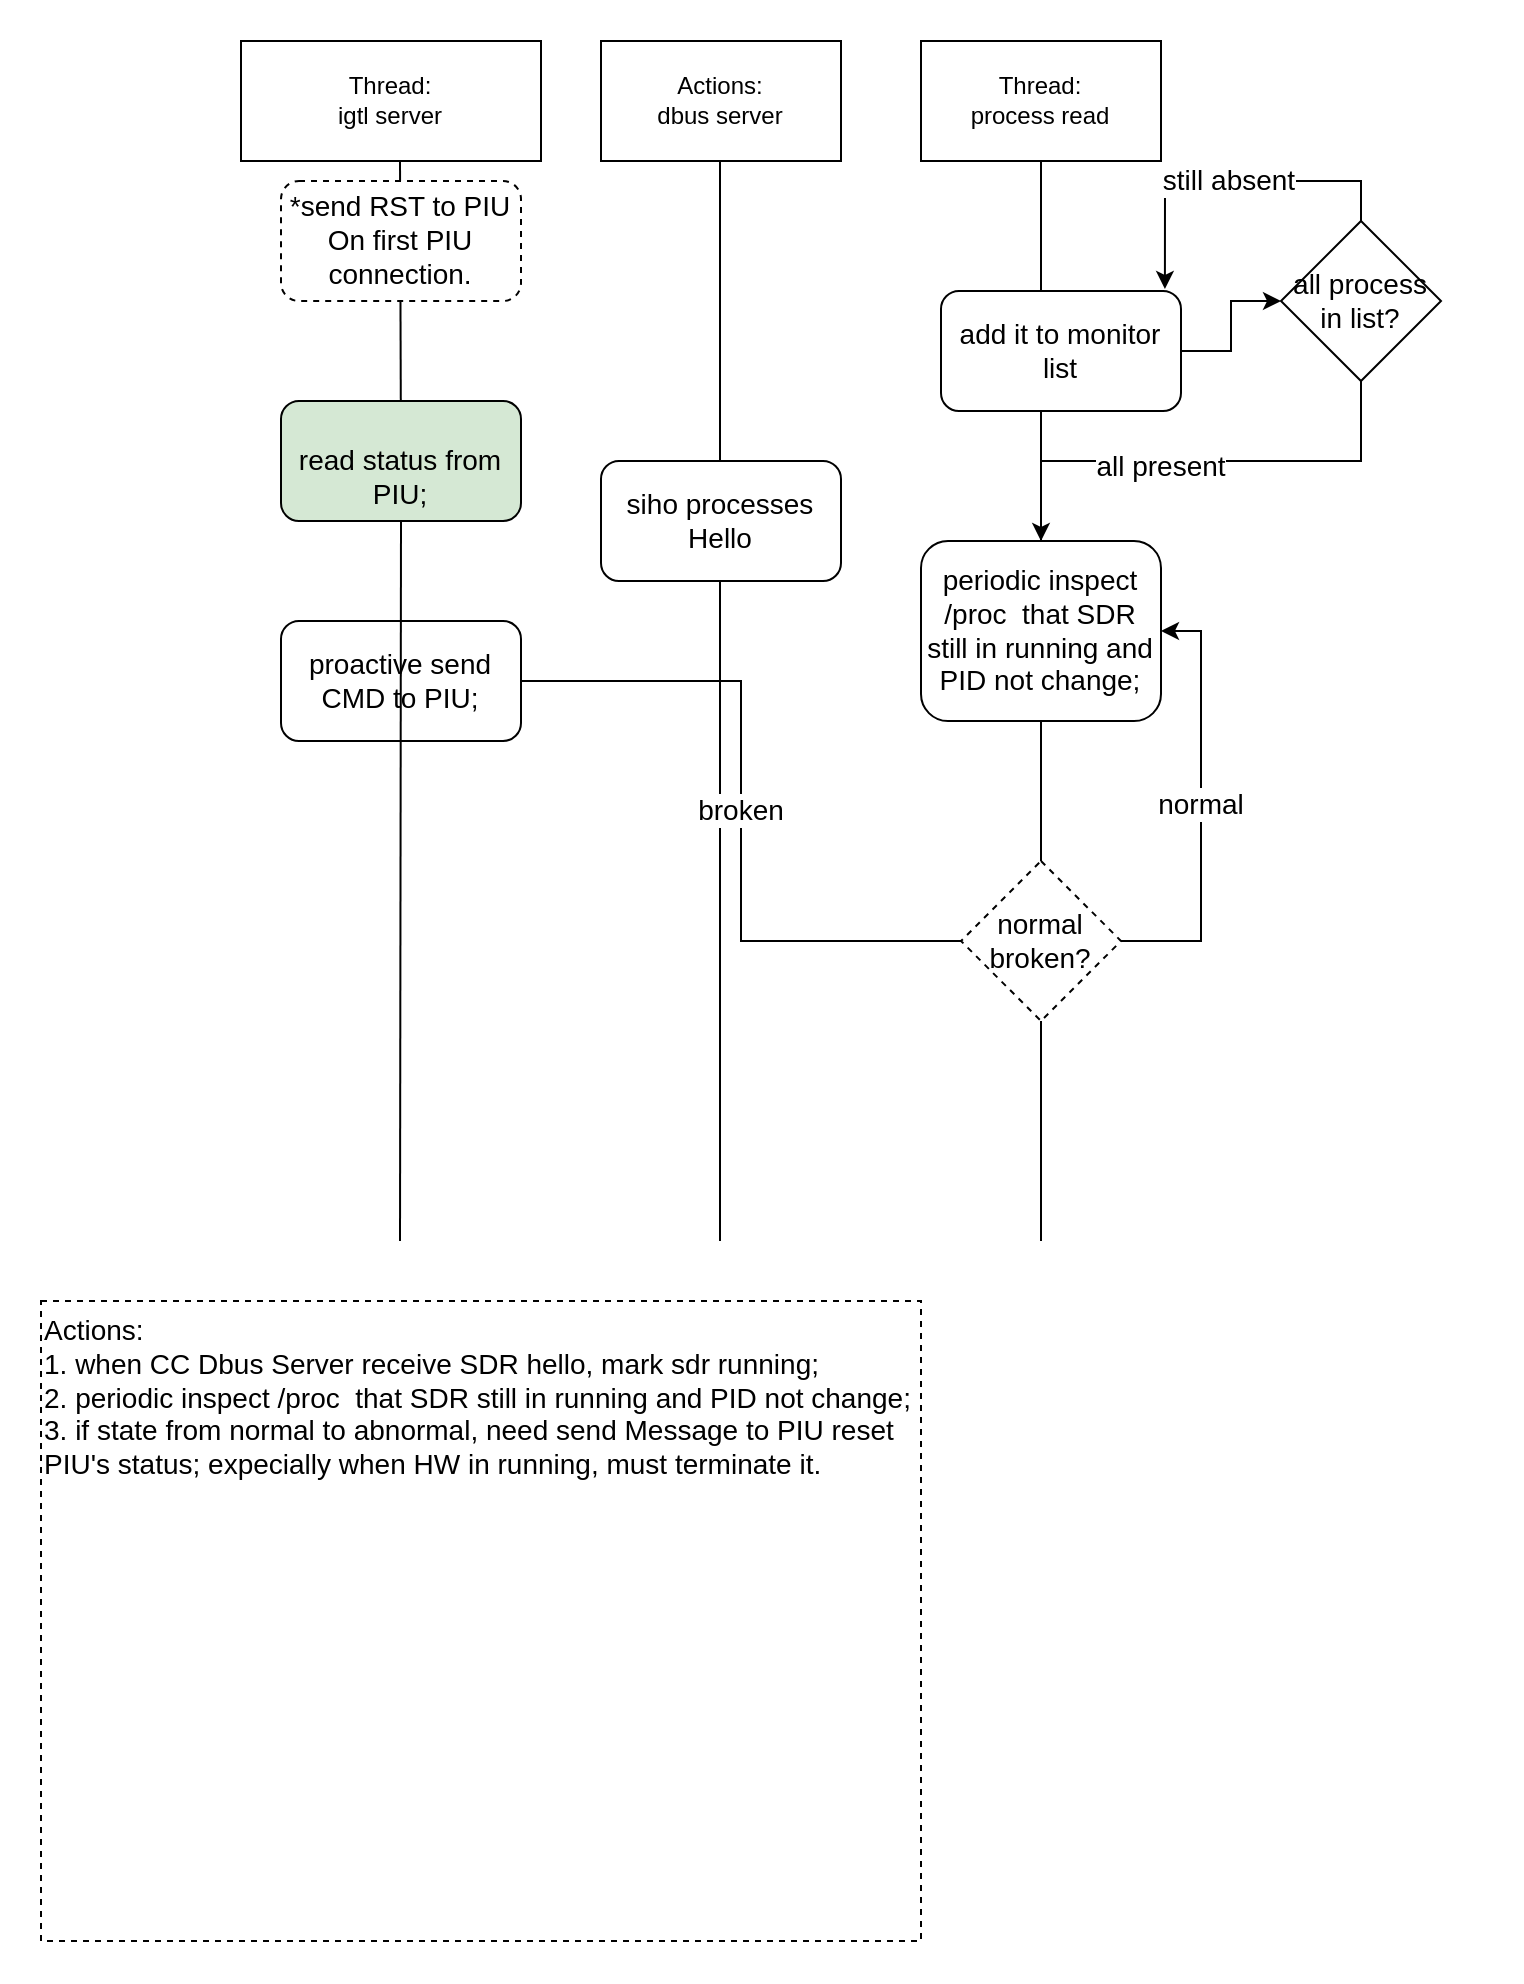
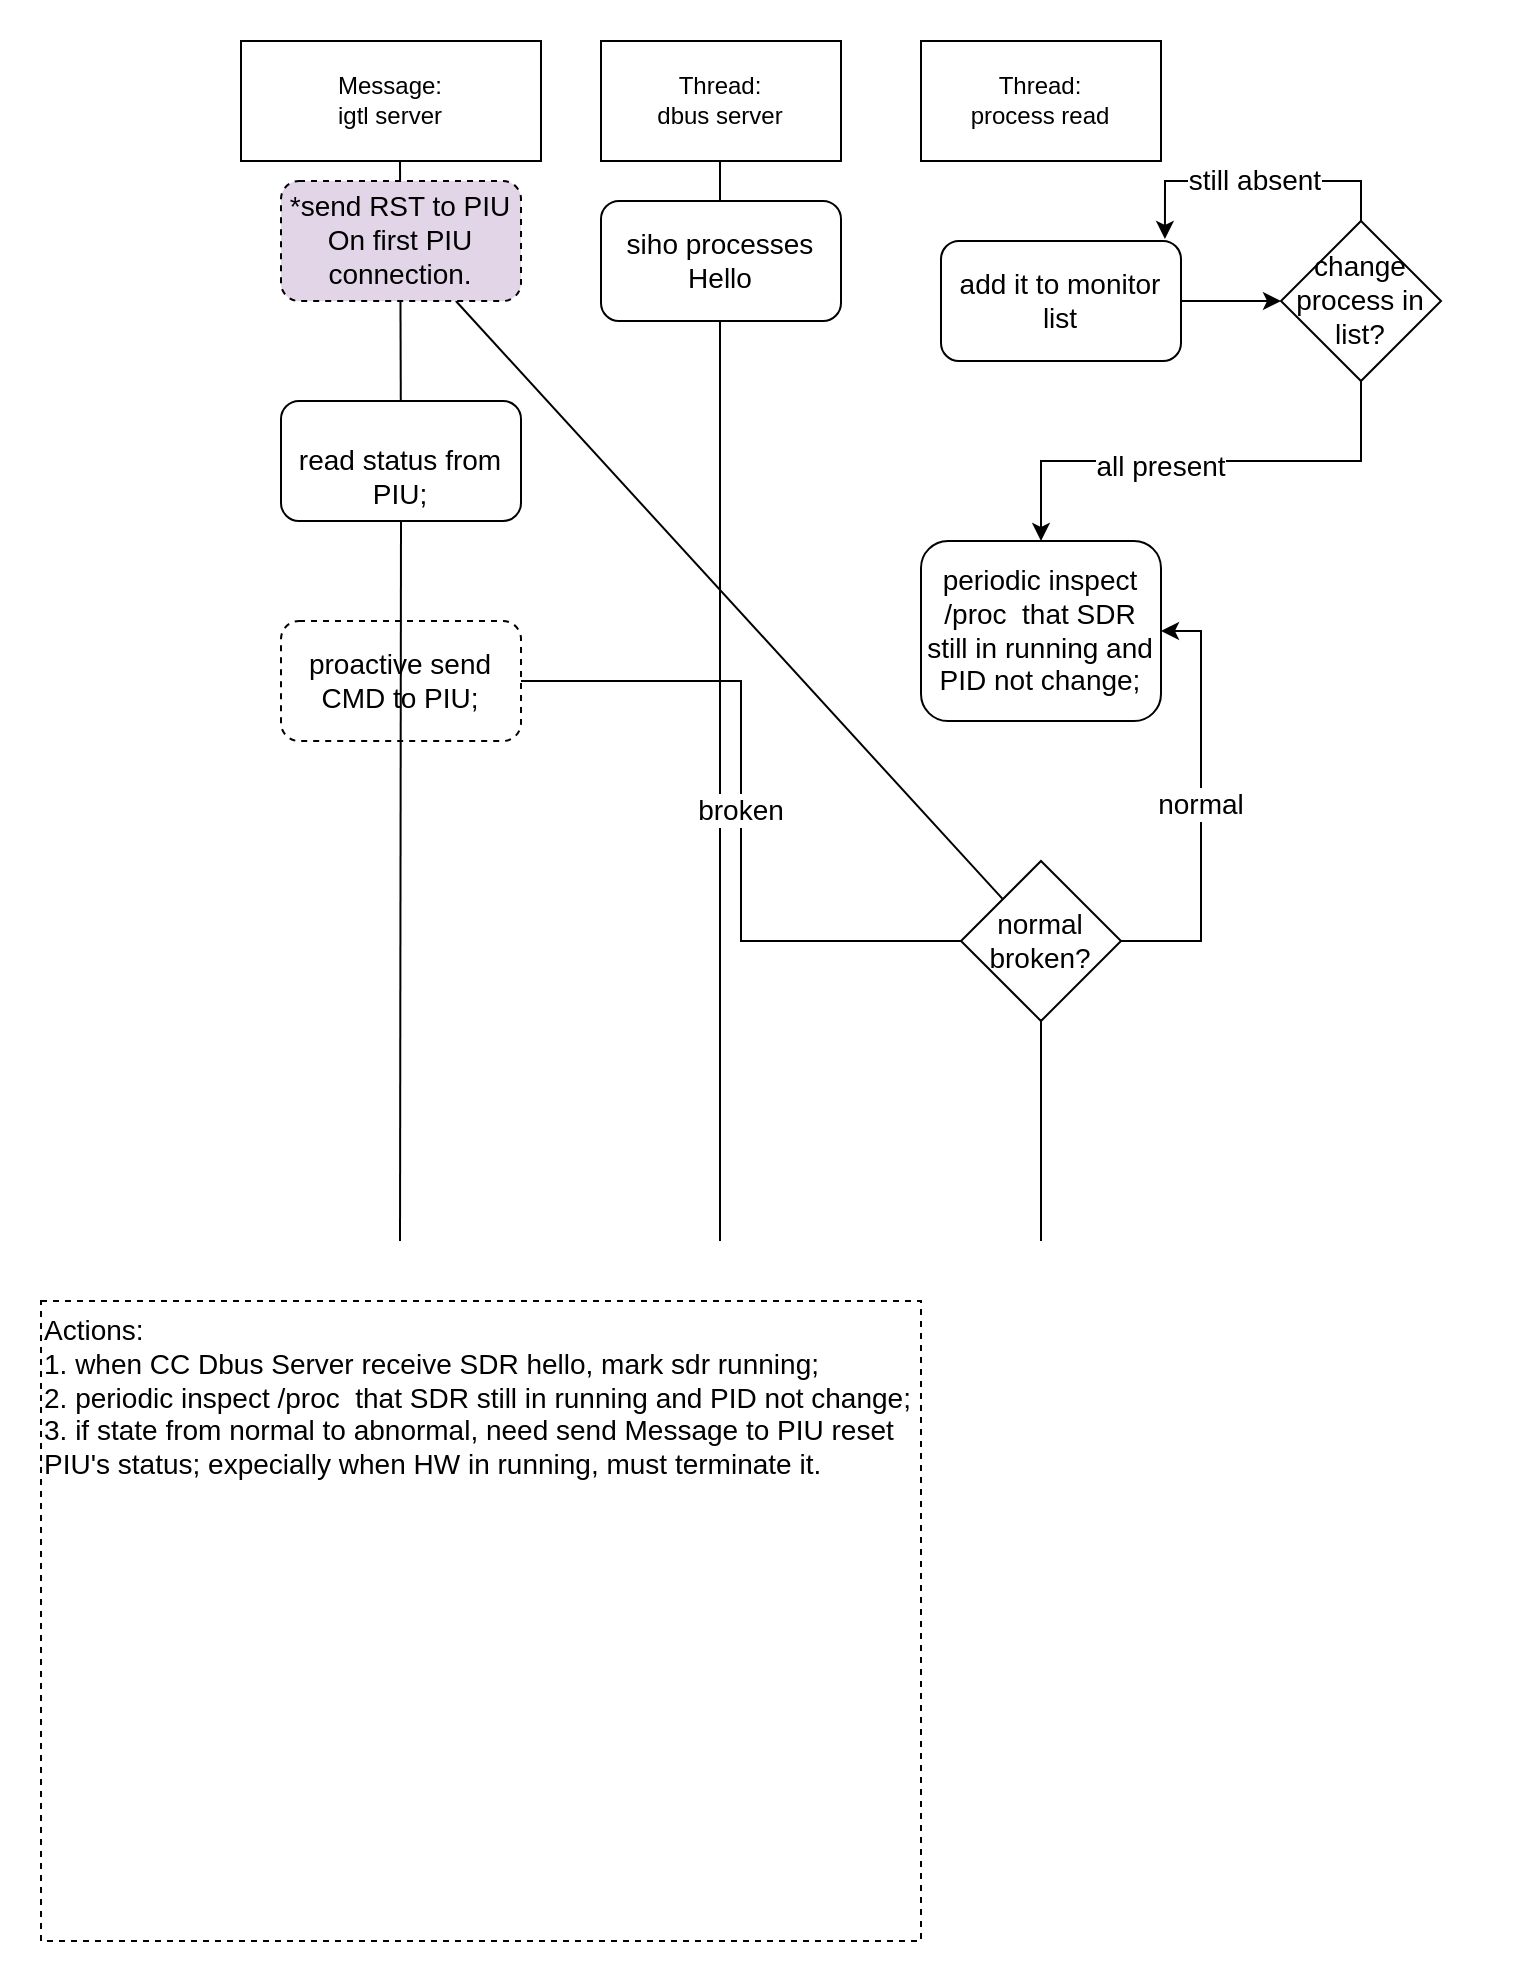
- <mxCell id="2" value="Thread:&lt;br&gt;igtl server" style="rounded=0;whiteSpace=wrap;html=1;" parent="1" vertex="1"><mxGeometry x="120" y="20" width="150" height="60" as="geometry" /></mxCell>
+ <mxCell id="2" value="Message:&lt;br&gt;igtl server" style="rounded=0;whiteSpace=wrap;html=1;" parent="1" vertex="1"><mxGeometry x="120" y="20" width="150" height="60" as="geometry" /></mxCell>
- <mxCell id="3" value="Actions:&lt;br&gt;dbus server" style="rounded=0;whiteSpace=wrap;html=1;" parent="1" vertex="1"><mxGeometry x="300" y="20" width="120" height="60" as="geometry" /></mxCell>
+ <mxCell id="3" value="Thread:&lt;br&gt;dbus server" style="rounded=0;whiteSpace=wrap;html=1;" parent="1" vertex="1"><mxGeometry x="300" y="20" width="120" height="60" as="geometry" /></mxCell>
- <mxCell id="22" value="*send RST to PIU On first PIU connection." style="rounded=1;whiteSpace=wrap;html=1;dashed=1;fontSize=14;strokeColor=default;" parent="1" vertex="1"><mxGeometry x="140" y="90" width="120" height="60" as="geometry" /></mxCell>
+ <mxCell id="22" value="*send RST to PIU On first PIU connection." style="rounded=1;whiteSpace=wrap;html=1;dashed=1;fontSize=14;strokeColor=default;fillColor=#e1d5e7;" parent="1" vertex="1"><mxGeometry x="140" y="90" width="120" height="60" as="geometry" /></mxCell>
- <mxCell id="21" value="all process in list?" style="rhombus;whiteSpace=wrap;html=1;fontSize=14;" parent="1" vertex="1"><mxGeometry x="640" y="110" width="80" height="80" as="geometry" /></mxCell>
+ <mxCell id="21" value="change process in list?" style="rhombus;whiteSpace=wrap;html=1;fontSize=14;" parent="1" vertex="1"><mxGeometry x="640" y="110" width="80" height="80" as="geometry" /></mxCell>
- <mxCell id="17" value="add it to monitor list" style="rounded=1;whiteSpace=wrap;html=1;fontSize=14;" parent="1" vertex="1"><mxGeometry x="470" y="145" width="120" height="60" as="geometry" /></mxCell>
+ <mxCell id="17" value="add it to monitor list" style="rounded=1;whiteSpace=wrap;html=1;fontSize=14;" parent="1" vertex="1"><mxGeometry x="470" y="120" width="120" height="60" as="geometry" /></mxCell>
- <mxCell id="23" value="&lt;br&gt;read status from PIU;" style="rounded=1;whiteSpace=wrap;html=1;fontSize=14;fillColor=#d5e8d4;" parent="1" vertex="1"><mxGeometry x="140" y="200" width="120" height="60" as="geometry" /></mxCell>
+ <mxCell id="23" value="&lt;br&gt;read status from PIU;" style="rounded=1;whiteSpace=wrap;html=1;fontSize=14;" parent="1" vertex="1"><mxGeometry x="140" y="200" width="120" height="60" as="geometry" /></mxCell>
- <mxCell id="15" value="siho processes Hello" style="rounded=1;whiteSpace=wrap;html=1;fontSize=14;" parent="1" vertex="1"><mxGeometry x="300" y="230" width="120" height="60" as="geometry" /></mxCell>
+ <mxCell id="15" value="siho processes Hello" style="rounded=1;whiteSpace=wrap;html=1;fontSize=14;" parent="1" vertex="1"><mxGeometry x="300" y="100" width="120" height="60" as="geometry" /></mxCell>
- <mxCell id="9" value="proactive send CMD to PIU;" style="rounded=1;whiteSpace=wrap;html=1;fontSize=14;" parent="1" vertex="1"><mxGeometry x="140" y="310" width="120" height="60" as="geometry" /></mxCell>
+ <mxCell id="9" value="proactive send CMD to PIU;" style="rounded=1;whiteSpace=wrap;html=1;fontSize=14;dashed=1;" parent="1" vertex="1"><mxGeometry x="140" y="310" width="120" height="60" as="geometry" /></mxCell>
- <mxCell id="6" value="" style="endArrow=none;html=1;rounded=0;fontSize=14;entryX=0.5;entryY=1;entryDx=0;entryDy=0;startArrow=none;" parent="1" source="13" target="4" edge="1"><mxGeometry width="50" height="50" relative="1" as="geometry"><mxPoint x="520" y="620" as="sourcePoint" /><mxPoint x="560" y="170" as="targetPoint" /></mxGeometry></mxCell>
+ <mxCell id="6" value="" style="endArrow=none;html=1;rounded=0;fontSize=14;startArrow=none;" parent="1" source="13" target="22" edge="1"><mxGeometry width="50" height="50" relative="1" as="geometry"><mxPoint x="520" y="620" as="sourcePoint" /><mxPoint x="560" y="170" as="targetPoint" /></mxGeometry></mxCell>
- <mxCell id="13" value="normal broken?" style="rhombus;whiteSpace=wrap;html=1;fontSize=14;dashed=1;" parent="1" vertex="1"><mxGeometry x="480" y="430" width="80" height="80" as="geometry" /></mxCell>
+ <mxCell id="13" value="normal broken?" style="rhombus;whiteSpace=wrap;html=1;fontSize=14;" parent="1" vertex="1"><mxGeometry x="480" y="430" width="80" height="80" as="geometry" /></mxCell>
